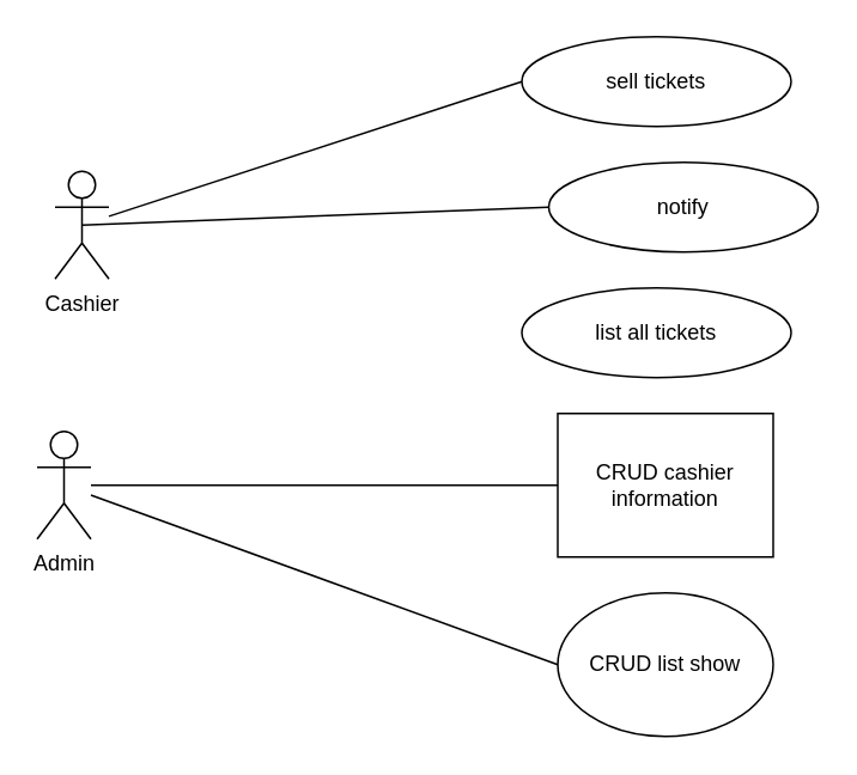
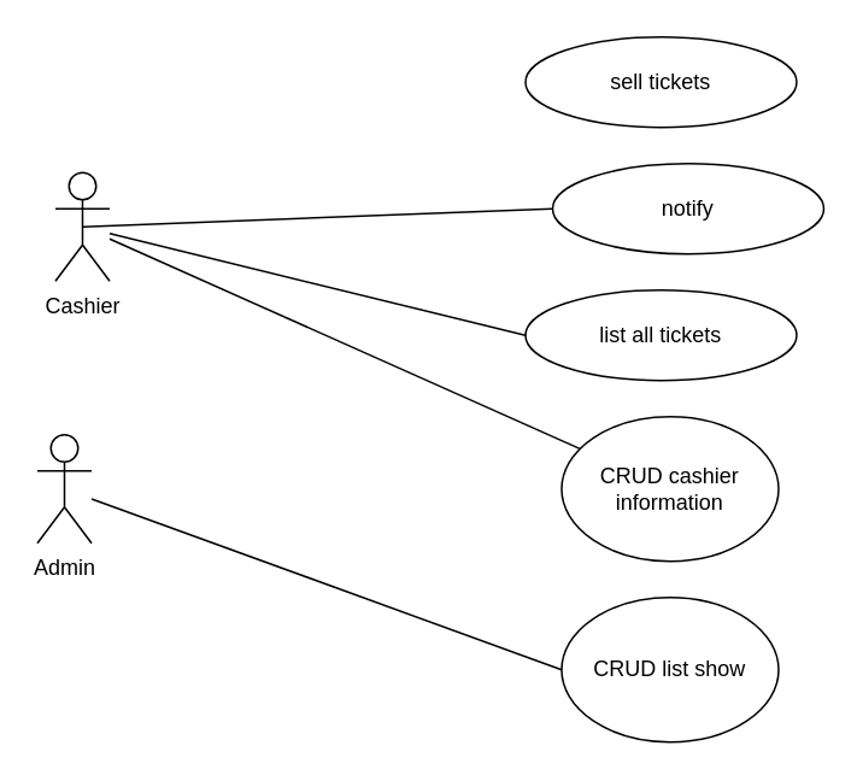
- <mxCell id="11" value="" style="endArrow=none;html=1;rounded=0;entryX=0;entryY=0.5;entryDx=0;entryDy=0;" edge="1" parent="1" source="2" target="8"><mxGeometry width="50" height="50" relative="1" as="geometry"><mxPoint x="390" y="140" as="sourcePoint" /><mxPoint x="440" y="90" as="targetPoint" /></mxGeometry></mxCell>
+ <mxCell id="11" value="" style="endArrow=none;html=1;rounded=0;" edge="1" parent="1" source="2" target="4"><mxGeometry width="50" height="50" relative="1" as="geometry"><mxPoint x="390" y="140" as="sourcePoint" /><mxPoint x="440" y="90" as="targetPoint" /></mxGeometry></mxCell>
+ <mxCell id="13" value="" style="endArrow=none;html=1;rounded=0;entryX=0;entryY=0.5;entryDx=0;entryDy=0;" edge="1" parent="1" source="2" target="9"><mxGeometry width="50" height="50" relative="1" as="geometry"><mxPoint x="390" y="140" as="sourcePoint" /><mxPoint x="440" y="90" as="targetPoint" /></mxGeometry></mxCell>
- <mxCell id="5" value="" style="endArrow=none;html=1;rounded=0;" edge="1" parent="1" source="3" target="4"><mxGeometry width="50" height="50" relative="1" as="geometry"><mxPoint x="390" y="140" as="sourcePoint" /><mxPoint x="440" y="90" as="targetPoint" /></mxGeometry></mxCell>
- <mxCell id="4" value="CRUD cashier information&lt;br&gt;" style="whiteSpace=wrap;html=1;rounded=0;" vertex="1" parent="1"><mxGeometry x="310" y="230" width="120" height="80" as="geometry" /></mxCell>
+ <mxCell id="4" value="CRUD cashier information&lt;br&gt;" style="ellipse;whiteSpace=wrap;html=1;" vertex="1" parent="1"><mxGeometry x="310" y="230" width="120" height="80" as="geometry" /></mxCell>
